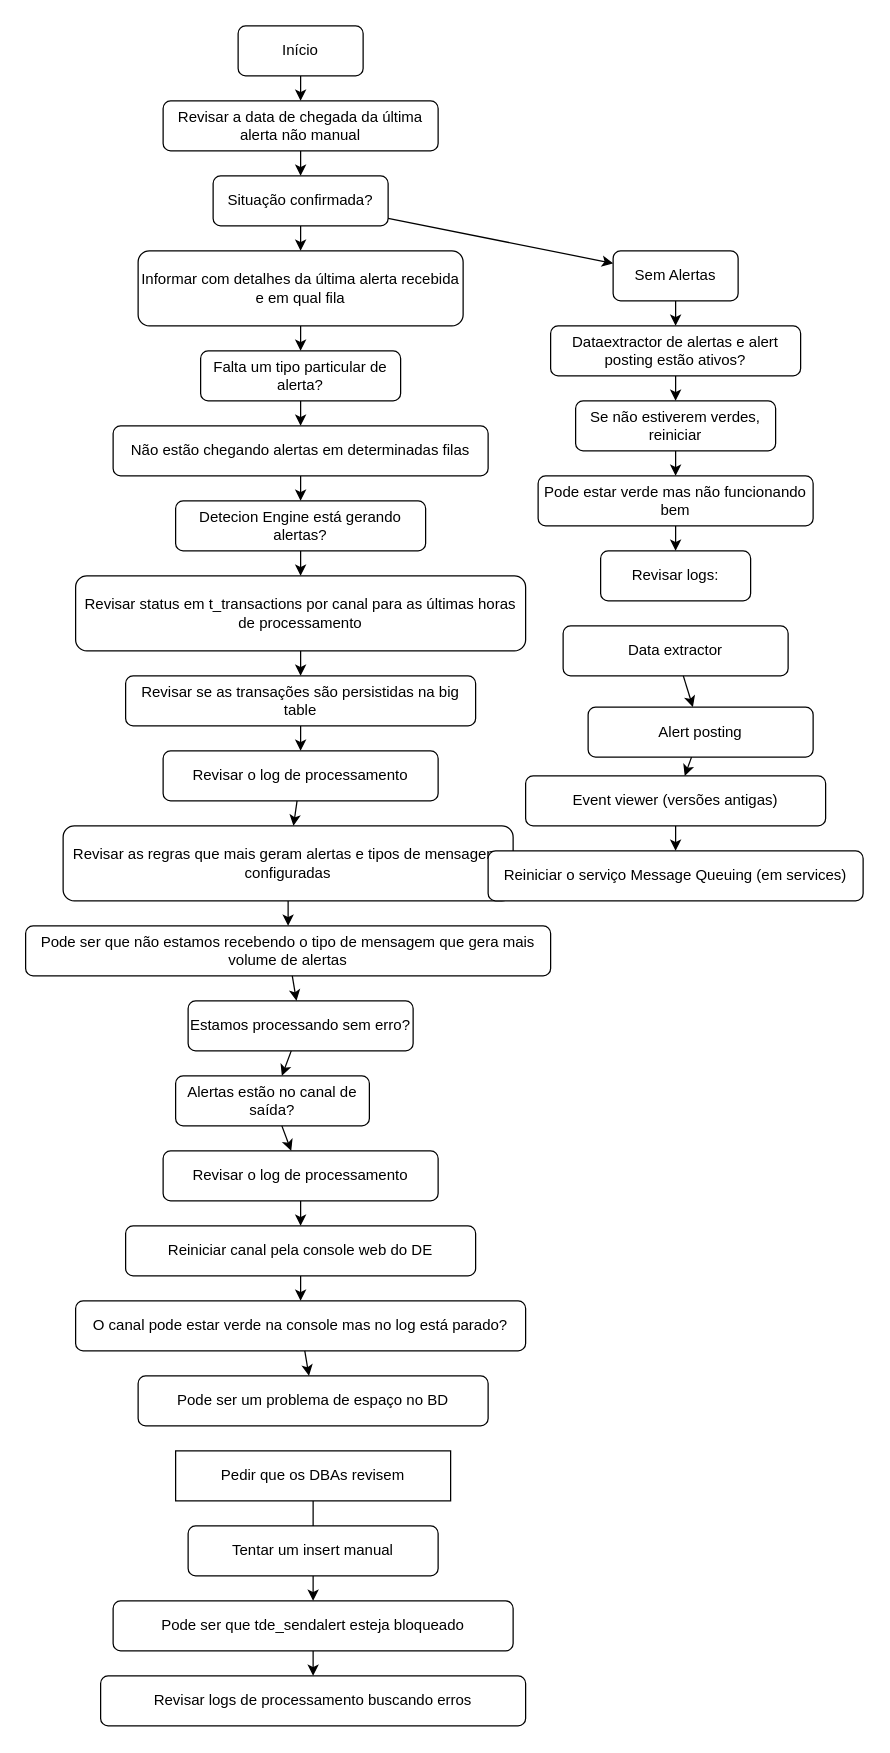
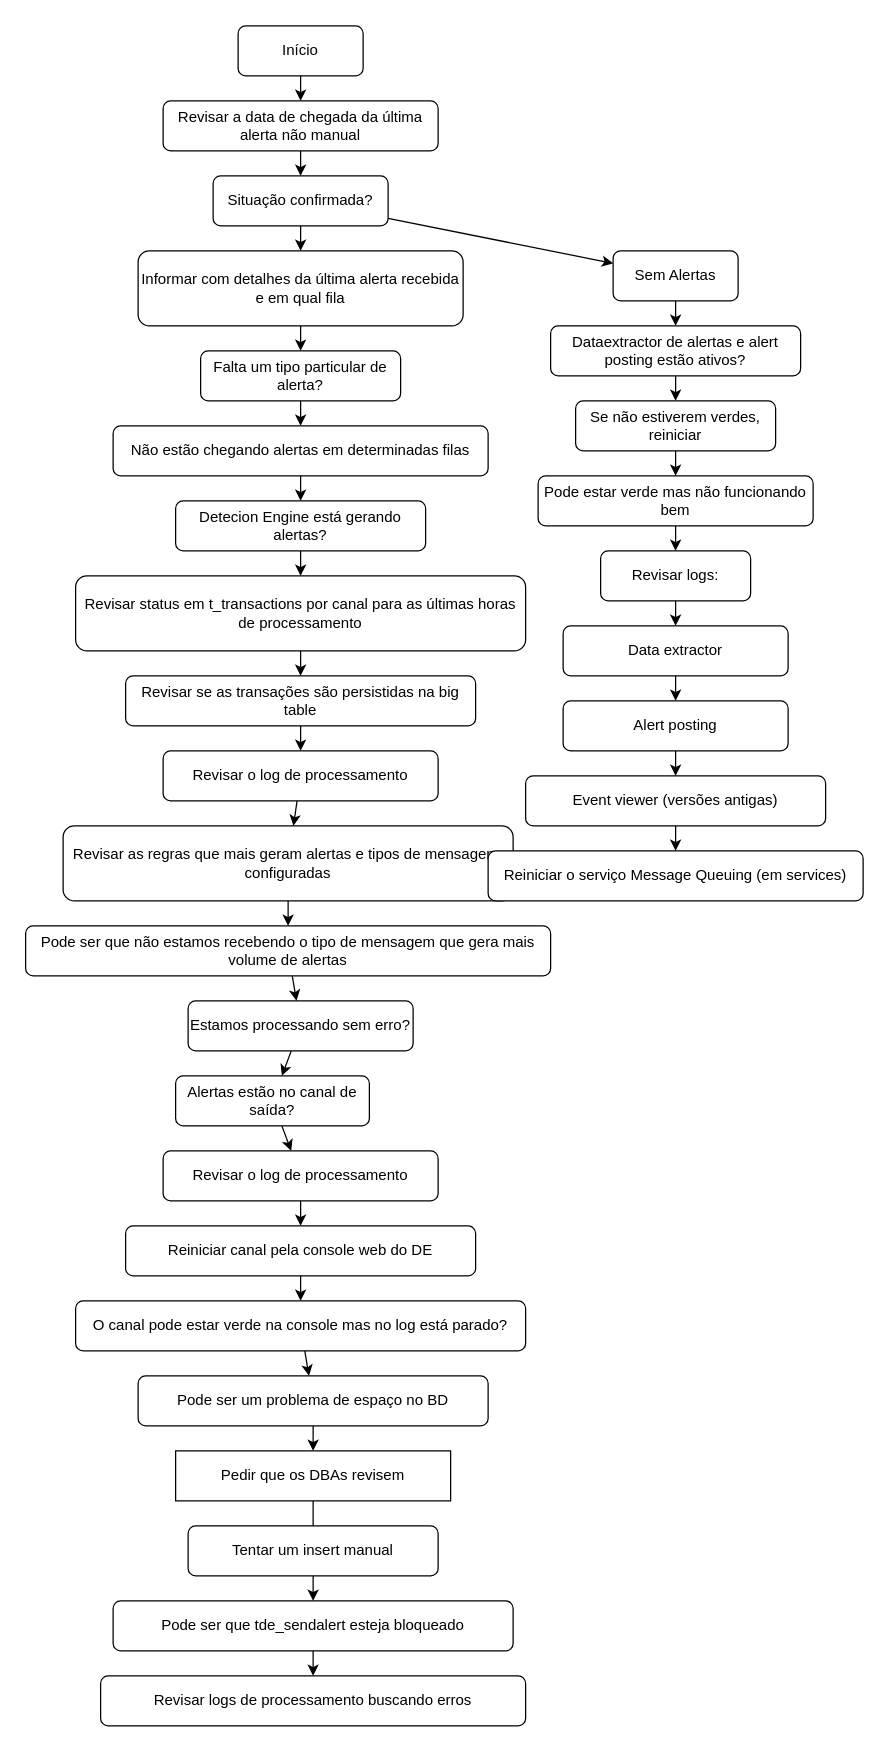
+ <mxCell id="59" edge="1" parent="1" source="28" target="29"><mxGeometry relative="1" as="geometry" /></mxCell>
- <mxCell id="30" value="Alert posting" style="rounded=1;whiteSpace=wrap;html=1;" vertex="1" parent="1"><mxGeometry x="470" y="565" width="180" height="40" as="geometry" /></mxCell>
+ <mxCell id="30" value="Alert posting" style="rounded=1;whiteSpace=wrap;html=1;" vertex="1" parent="1"><mxGeometry x="450" y="560" width="180" height="40" as="geometry" /></mxCell>
+ <mxCell id="51" edge="1" parent="1" source="19" target="20"><mxGeometry relative="1" as="geometry" /></mxCell>
